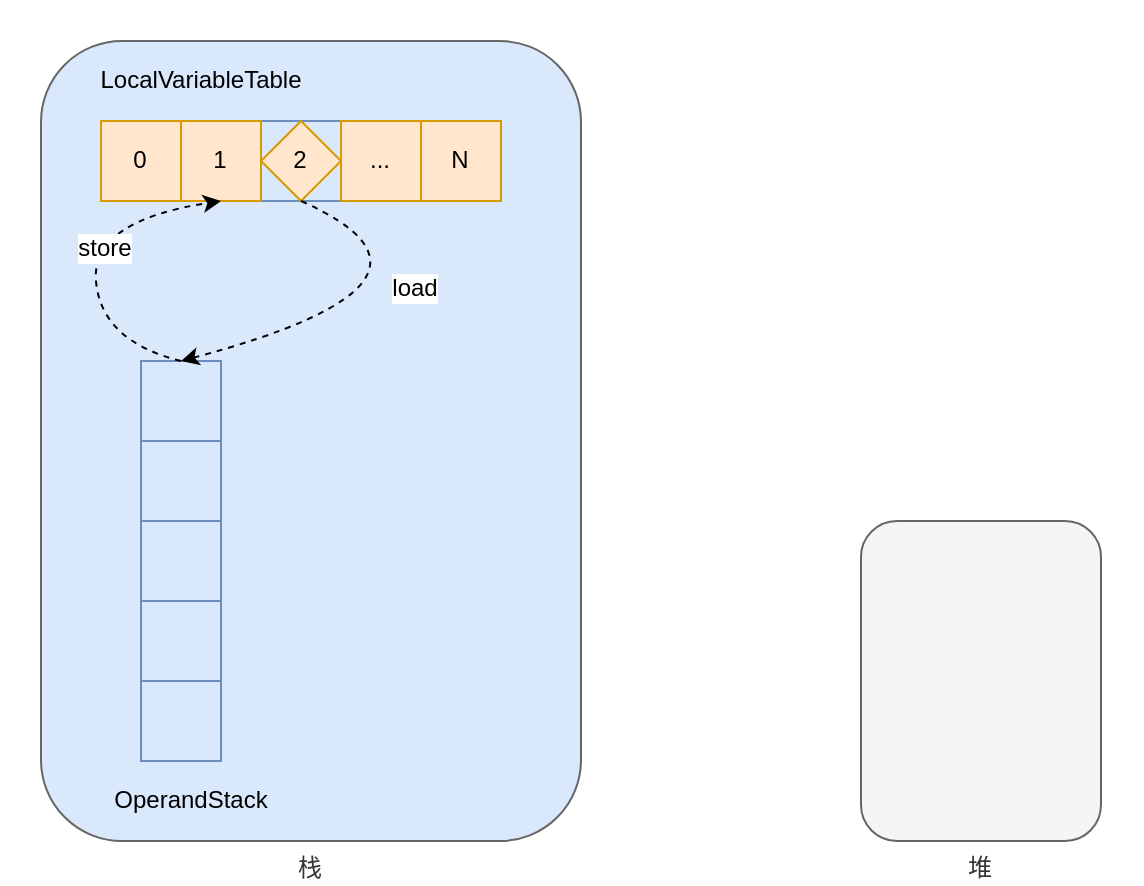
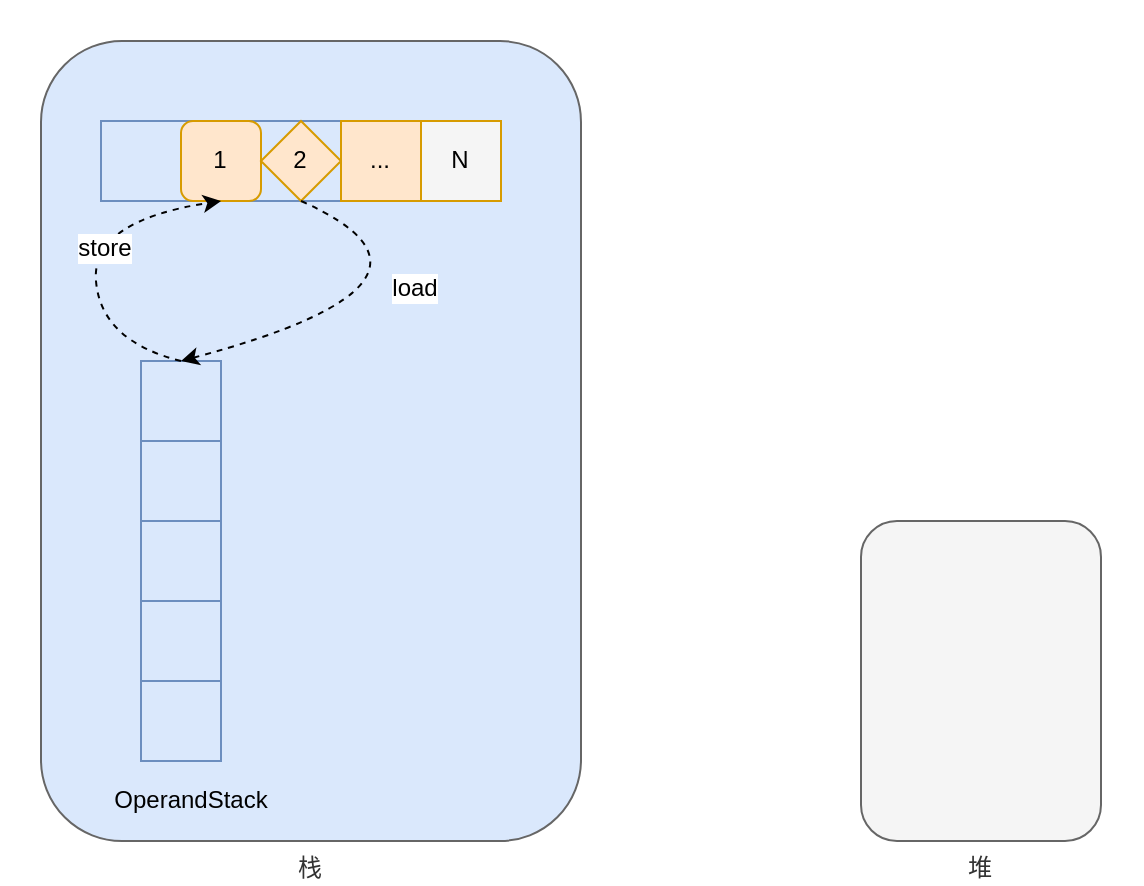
- <mxCell id="3" value="LocalVariableTable" style="text;html=1;align=center;verticalAlign=middle;resizable=0;points=[];;autosize=1;fontColor=#000000;" parent="1" vertex="1"><mxGeometry x="40" y="30" width="120" height="20" as="geometry" /></mxCell>
- <mxCell id="12" value="0" style="rounded=0;whiteSpace=wrap;html=1;fillColor=#ffe6cc;strokeColor=#d79b00;" parent="1" vertex="1"><mxGeometry x="50" y="60" width="40" height="40" as="geometry" /></mxCell>
- <mxCell id="13" value="1" style="rounded=0;whiteSpace=wrap;html=1;fillColor=#ffe6cc;strokeColor=#d79b00;" parent="1" vertex="1"><mxGeometry x="90" y="60" width="40" height="40" as="geometry" /></mxCell>
+ <mxCell id="13" value="1" style="whiteSpace=wrap;html=1;fillColor=#ffe6cc;strokeColor=#d79b00;rounded=1;" parent="1" vertex="1"><mxGeometry x="90" y="60" width="40" height="40" as="geometry" /></mxCell>
- <mxCell id="16" value="N" style="rounded=0;whiteSpace=wrap;html=1;fillColor=#ffe6cc;strokeColor=#d79b00;" parent="1" vertex="1"><mxGeometry x="210" y="60" width="40" height="40" as="geometry" /></mxCell>
+ <mxCell id="16" value="N" style="rounded=0;whiteSpace=wrap;html=1;fillColor=#f5f5f5;strokeColor=#d79b00;" parent="1" vertex="1"><mxGeometry x="210" y="60" width="40" height="40" as="geometry" /></mxCell>
